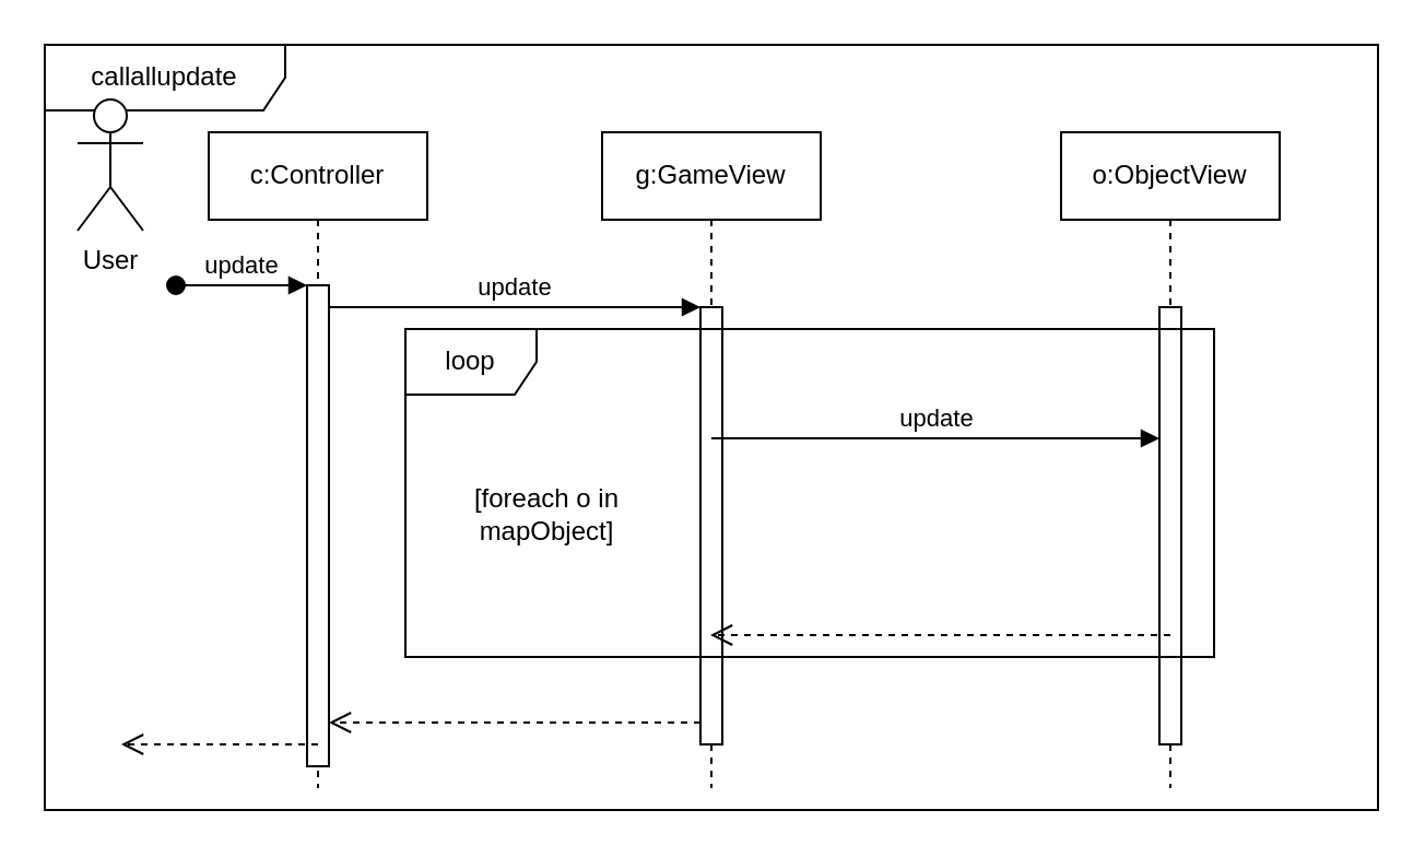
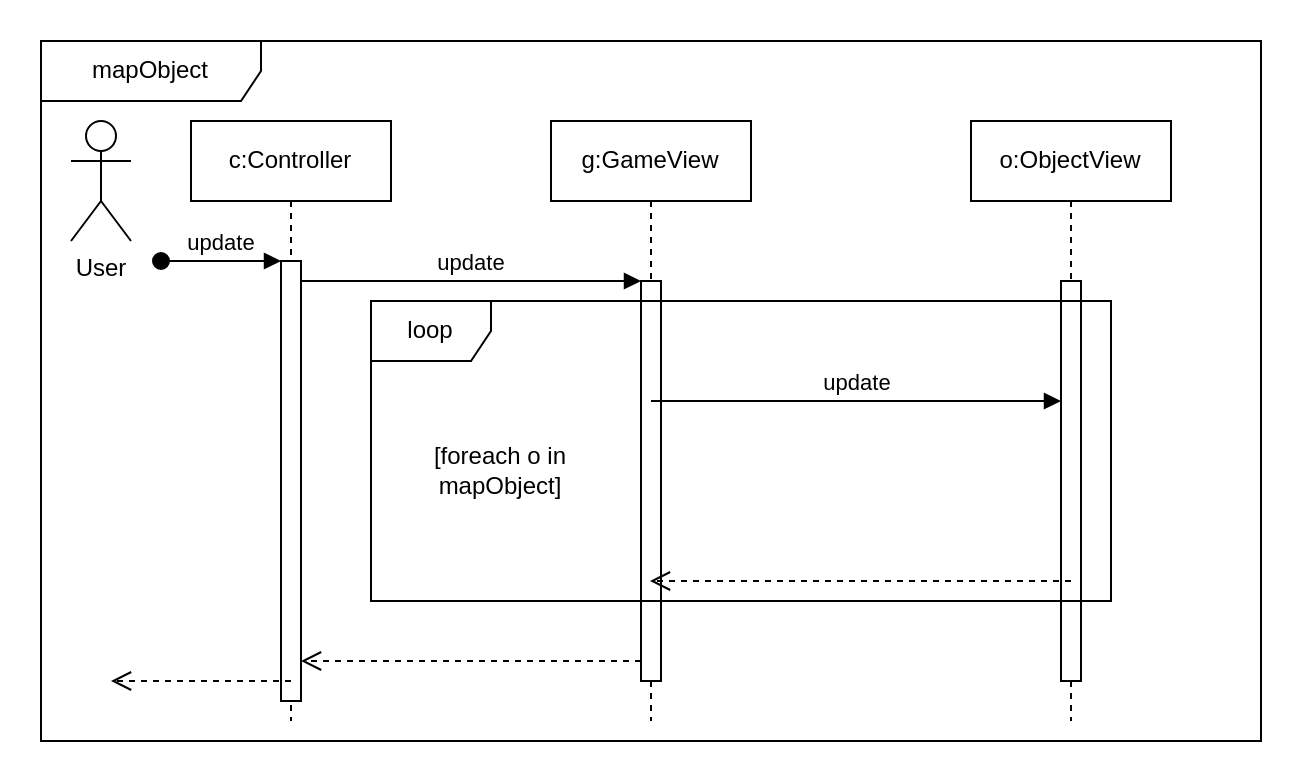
- <mxCell id="15" value="callallupdate" style="shape=umlFrame;whiteSpace=wrap;html=1;pointerEvents=0;width=110;height=30;" parent="1" vertex="1"><mxGeometry x="20" width="610" height="350" as="geometry" y="20" /></mxCell>
+ <mxCell id="15" value="mapObject" style="shape=umlFrame;whiteSpace=wrap;html=1;pointerEvents=0;width=110;height=30;" parent="1" vertex="1"><mxGeometry x="20" width="610" height="350" as="geometry" y="20" /></mxCell>
- <mxCell id="16" value="User" style="shape=umlActor;verticalLabelPosition=bottom;verticalAlign=top;html=1;outlineConnect=0;" parent="1" vertex="1"><mxGeometry x="35" y="45" width="30" height="60" as="geometry" /></mxCell>
+ <mxCell id="16" value="User" style="shape=umlActor;verticalLabelPosition=bottom;verticalAlign=top;html=1;outlineConnect=0;" parent="1" vertex="1"><mxGeometry x="35" y="60" width="30" height="60" as="geometry" /></mxCell>
